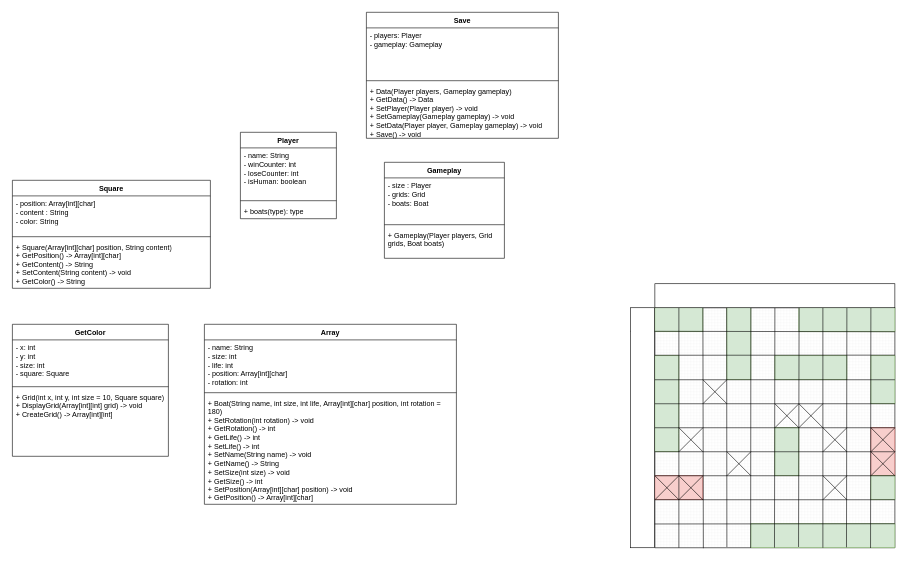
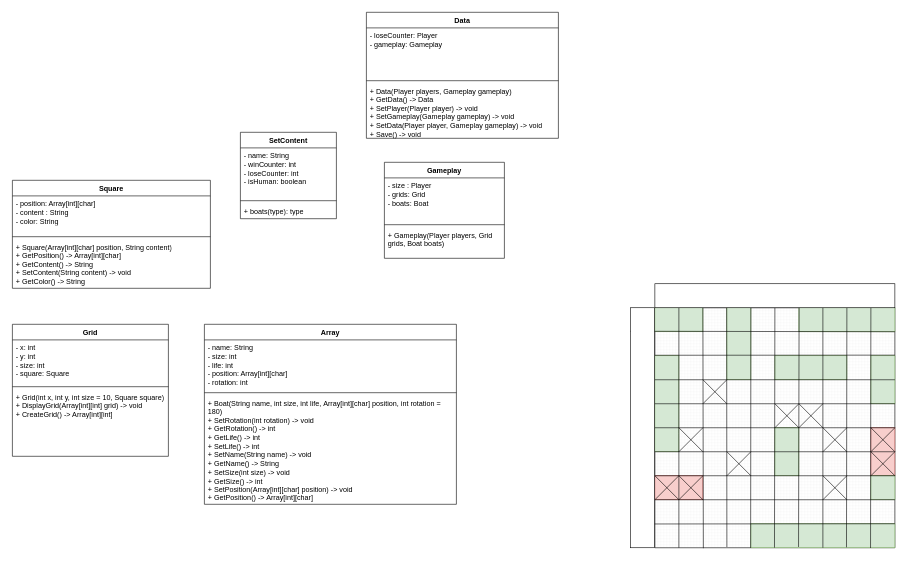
- <mxCell id="65" value="Save" style="swimlane;fontStyle=1;align=center;verticalAlign=top;childLayout=stackLayout;horizontal=1;startSize=26;horizontalStack=0;resizeParent=1;resizeParentMax=0;resizeLast=0;collapsible=1;marginBottom=0;whiteSpace=wrap;html=1;" vertex="1" parent="1"><mxGeometry x="610" y="20" width="320" height="210" as="geometry" /></mxCell>
+ <mxCell id="65" value="Data" style="swimlane;fontStyle=1;align=center;verticalAlign=top;childLayout=stackLayout;horizontal=1;startSize=26;horizontalStack=0;resizeParent=1;resizeParentMax=0;resizeLast=0;collapsible=1;marginBottom=0;whiteSpace=wrap;html=1;" vertex="1" parent="1"><mxGeometry x="610" y="20" width="320" height="210" as="geometry" /></mxCell>
- <mxCell id="66" value="- players: Player&lt;div&gt;- gameplay: Gameplay&lt;/div&gt;" style="text;strokeColor=none;fillColor=none;align=left;verticalAlign=top;spacingLeft=4;spacingRight=4;overflow=hidden;rotatable=0;points=[[0,0.5],[1,0.5]];portConstraint=eastwest;whiteSpace=wrap;html=1;" vertex="1" parent="65"><mxGeometry y="26" width="320" height="84" as="geometry" /></mxCell>
+ <mxCell id="66" value="- loseCounter: Player&lt;div&gt;- gameplay: Gameplay&lt;/div&gt;" style="text;strokeColor=none;fillColor=none;align=left;verticalAlign=top;spacingLeft=4;spacingRight=4;overflow=hidden;rotatable=0;points=[[0,0.5],[1,0.5]];portConstraint=eastwest;whiteSpace=wrap;html=1;" vertex="1" parent="65"><mxGeometry y="26" width="320" height="84" as="geometry" /></mxCell>
- <mxCell id="57" value="Player" style="swimlane;fontStyle=1;align=center;verticalAlign=top;childLayout=stackLayout;horizontal=1;startSize=26;horizontalStack=0;resizeParent=1;resizeParentMax=0;resizeLast=0;collapsible=1;marginBottom=0;whiteSpace=wrap;html=1;" vertex="1" parent="1"><mxGeometry x="400" y="220" width="160" height="144" as="geometry" /></mxCell>
+ <mxCell id="57" value="SetContent" style="swimlane;fontStyle=1;align=center;verticalAlign=top;childLayout=stackLayout;horizontal=1;startSize=26;horizontalStack=0;resizeParent=1;resizeParentMax=0;resizeLast=0;collapsible=1;marginBottom=0;whiteSpace=wrap;html=1;" vertex="1" parent="1"><mxGeometry x="400" y="220" width="160" height="144" as="geometry" /></mxCell>
- <mxCell id="32" value="GetColor" style="swimlane;fontStyle=1;align=center;verticalAlign=top;childLayout=stackLayout;horizontal=1;startSize=26;horizontalStack=0;resizeParent=1;resizeParentMax=0;resizeLast=0;collapsible=1;marginBottom=0;whiteSpace=wrap;html=1;" vertex="1" parent="1"><mxGeometry x="20" y="540" width="260" height="220" as="geometry" /></mxCell>
+ <mxCell id="32" value="Grid" style="swimlane;fontStyle=1;align=center;verticalAlign=top;childLayout=stackLayout;horizontal=1;startSize=26;horizontalStack=0;resizeParent=1;resizeParentMax=0;resizeLast=0;collapsible=1;marginBottom=0;whiteSpace=wrap;html=1;" vertex="1" parent="1"><mxGeometry x="20" y="540" width="260" height="220" as="geometry" /></mxCell>
